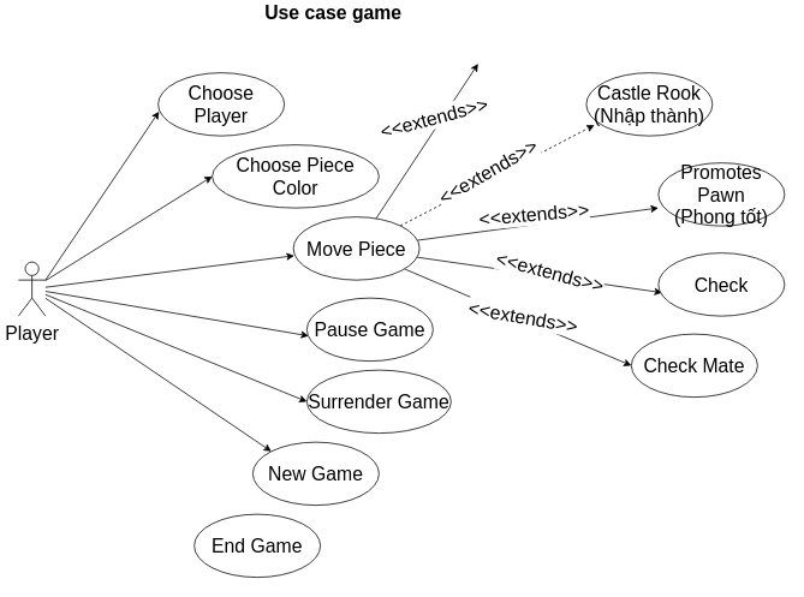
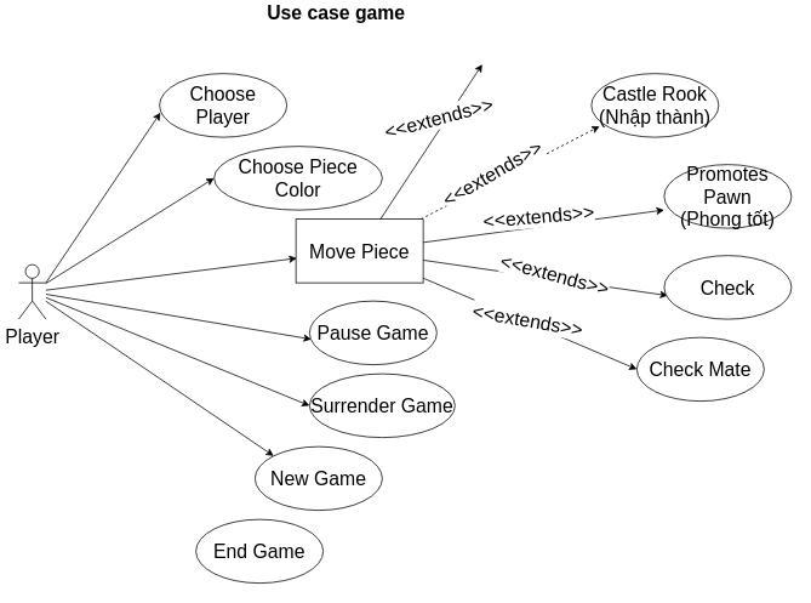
- <mxCell id="17" value="Move Piece" style="ellipse;whiteSpace=wrap;html=1;fontSize=21;" vertex="1" parent="1"><mxGeometry x="325" y="240" width="140" height="70" as="geometry" /></mxCell>
+ <mxCell id="17" value="Move Piece" style="whiteSpace=wrap;html=1;fontSize=21;rounded=0;" vertex="1" parent="1"><mxGeometry x="325" y="240" width="140" height="70" as="geometry" /></mxCell>
